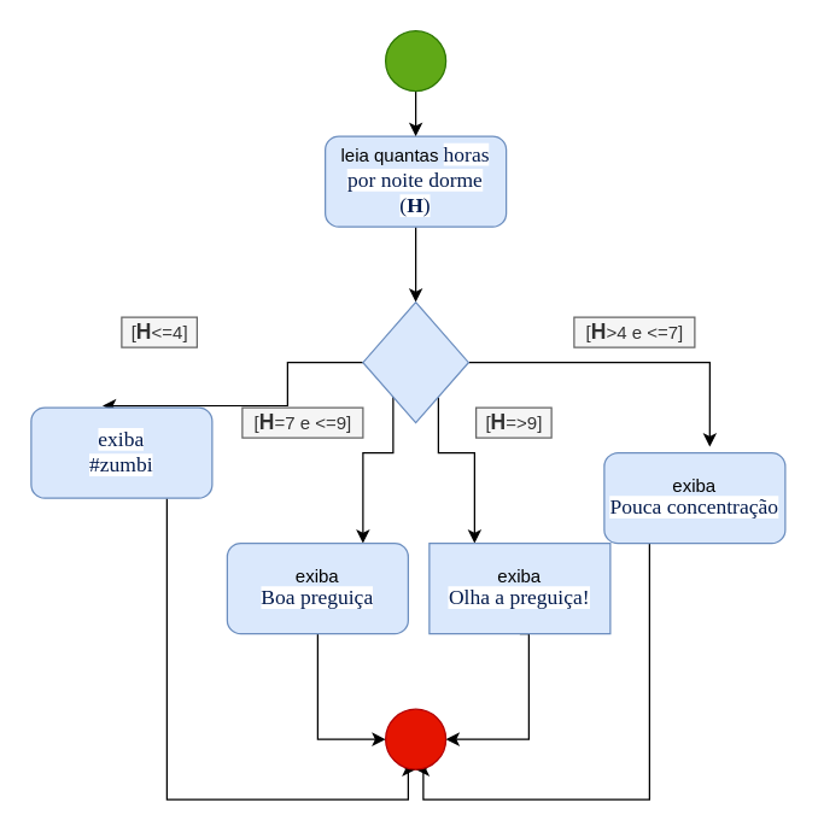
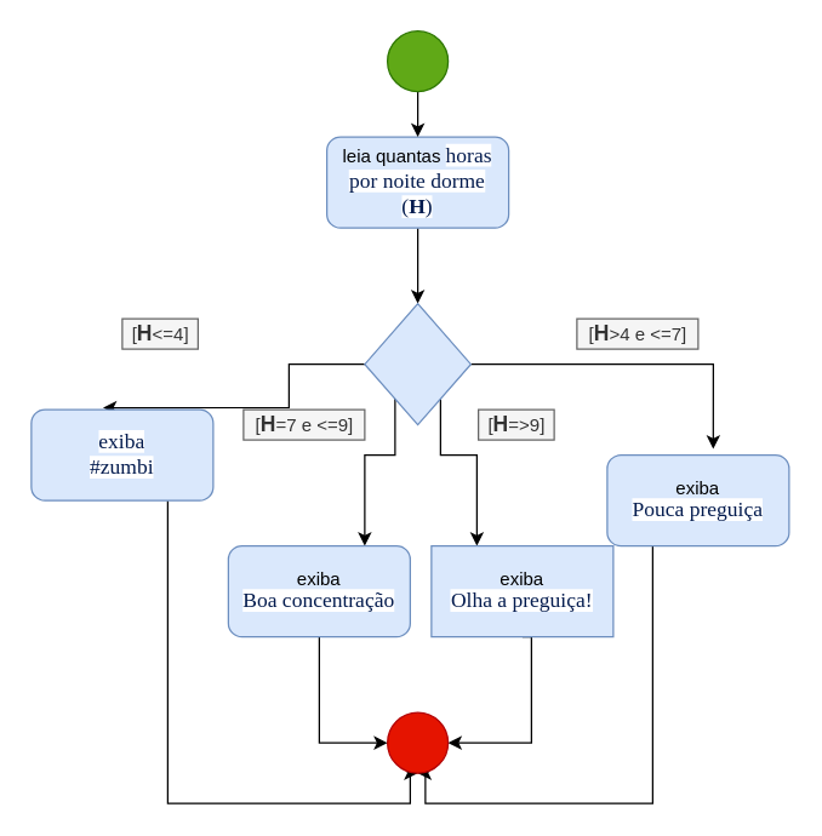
- <mxCell id="18" value="exiba&lt;br&gt;&lt;span style=&quot;color: rgb(3 , 27 , 78) ; font-family: &amp;#34;exo 2&amp;#34; , &amp;#34;barlow&amp;#34; ; font-size: 14px ; text-align: left ; background-color: rgb(255 , 255 , 255)&quot;&gt;Pouca concentração&lt;/span&gt;" style="rounded=1;whiteSpace=wrap;html=1;fillColor=#dae8fc;strokeColor=#6c8ebf;" parent="1" vertex="1"><mxGeometry x="400" y="300" width="120" height="60" as="geometry" /></mxCell>
+ <mxCell id="18" value="exiba&lt;br&gt;&lt;span style=&quot;color: rgb(3 , 27 , 78) ; font-family: &amp;#34;exo 2&amp;#34; , &amp;#34;barlow&amp;#34; ; font-size: 14px ; text-align: left ; background-color: rgb(255 , 255 , 255)&quot;&gt;Pouca preguiça&lt;/span&gt;" style="rounded=1;whiteSpace=wrap;html=1;fillColor=#dae8fc;strokeColor=#6c8ebf;" parent="1" vertex="1"><mxGeometry x="400" y="300" width="120" height="60" as="geometry" /></mxCell>
- <mxCell id="14" value="exiba&lt;br&gt;&lt;span style=&quot;color: rgb(3 , 27 , 78) ; font-family: &amp;#34;exo 2&amp;#34; , &amp;#34;barlow&amp;#34; ; font-size: 14px ; text-align: left ; background-color: rgb(255 , 255 , 255)&quot;&gt;Boa preguiça&lt;/span&gt;" style="rounded=1;whiteSpace=wrap;html=1;fillColor=#dae8fc;strokeColor=#6c8ebf;" parent="1" vertex="1"><mxGeometry x="150" y="360" width="120" height="60" as="geometry" /></mxCell>
+ <mxCell id="14" value="exiba&lt;br&gt;&lt;span style=&quot;color: rgb(3 , 27 , 78) ; font-family: &amp;#34;exo 2&amp;#34; , &amp;#34;barlow&amp;#34; ; font-size: 14px ; text-align: left ; background-color: rgb(255 , 255 , 255)&quot;&gt;Boa concentração&lt;/span&gt;" style="rounded=1;whiteSpace=wrap;html=1;fillColor=#dae8fc;strokeColor=#6c8ebf;" parent="1" vertex="1"><mxGeometry x="150" y="360" width="120" height="60" as="geometry" /></mxCell>
